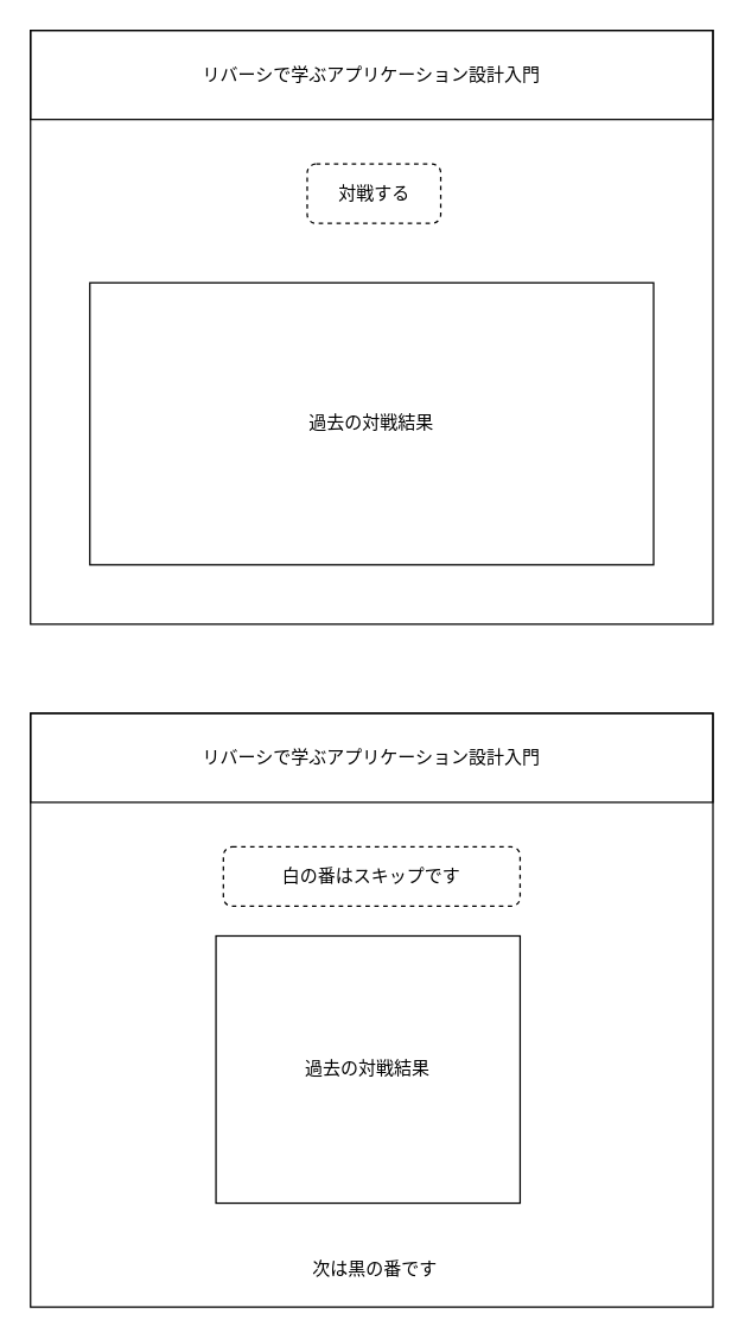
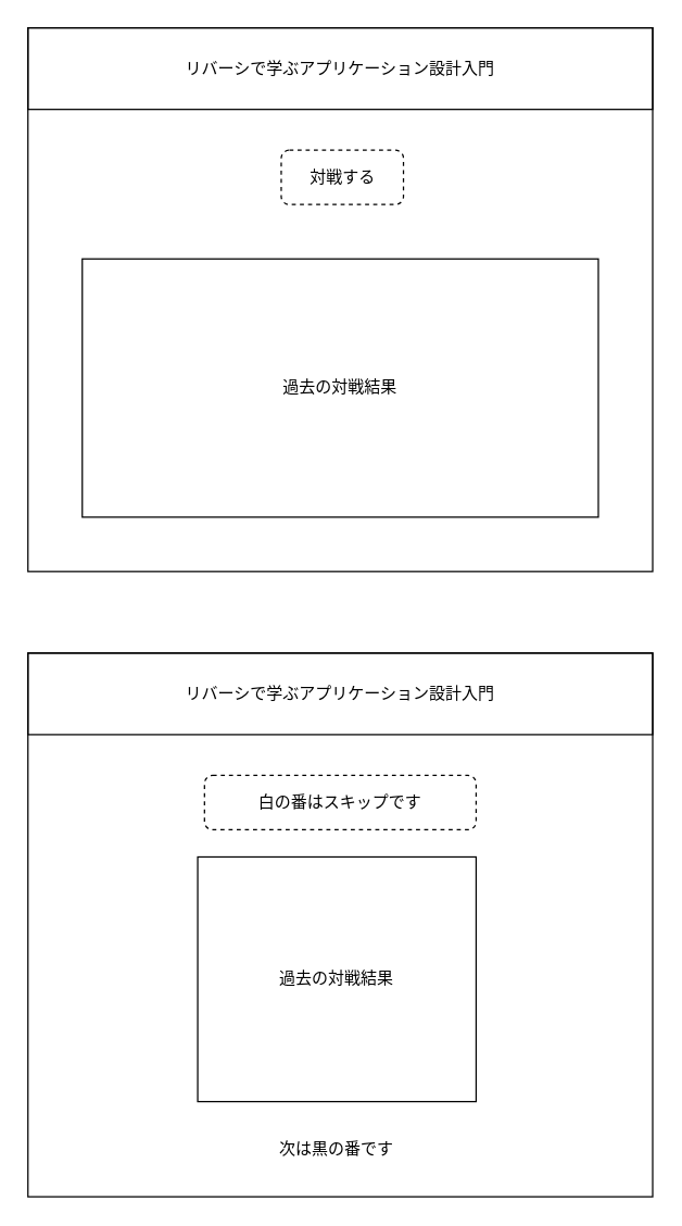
- <mxCell id="10" value="次は黒の番です" style="text;html=1;strokeColor=none;fillColor=none;align=center;verticalAlign=middle;whiteSpace=wrap;rounded=0;" parent="1" vertex="1"><mxGeometry x="206.25" y="840" width="92.5" height="30" as="geometry" /></mxCell>
+ <mxCell id="10" value="次は黒の番です" style="text;html=1;strokeColor=none;fillColor=none;align=center;verticalAlign=middle;whiteSpace=wrap;rounded=0;" parent="1" vertex="1"><mxGeometry x="201.25" y="830" width="92.5" height="30" as="geometry" /></mxCell>
